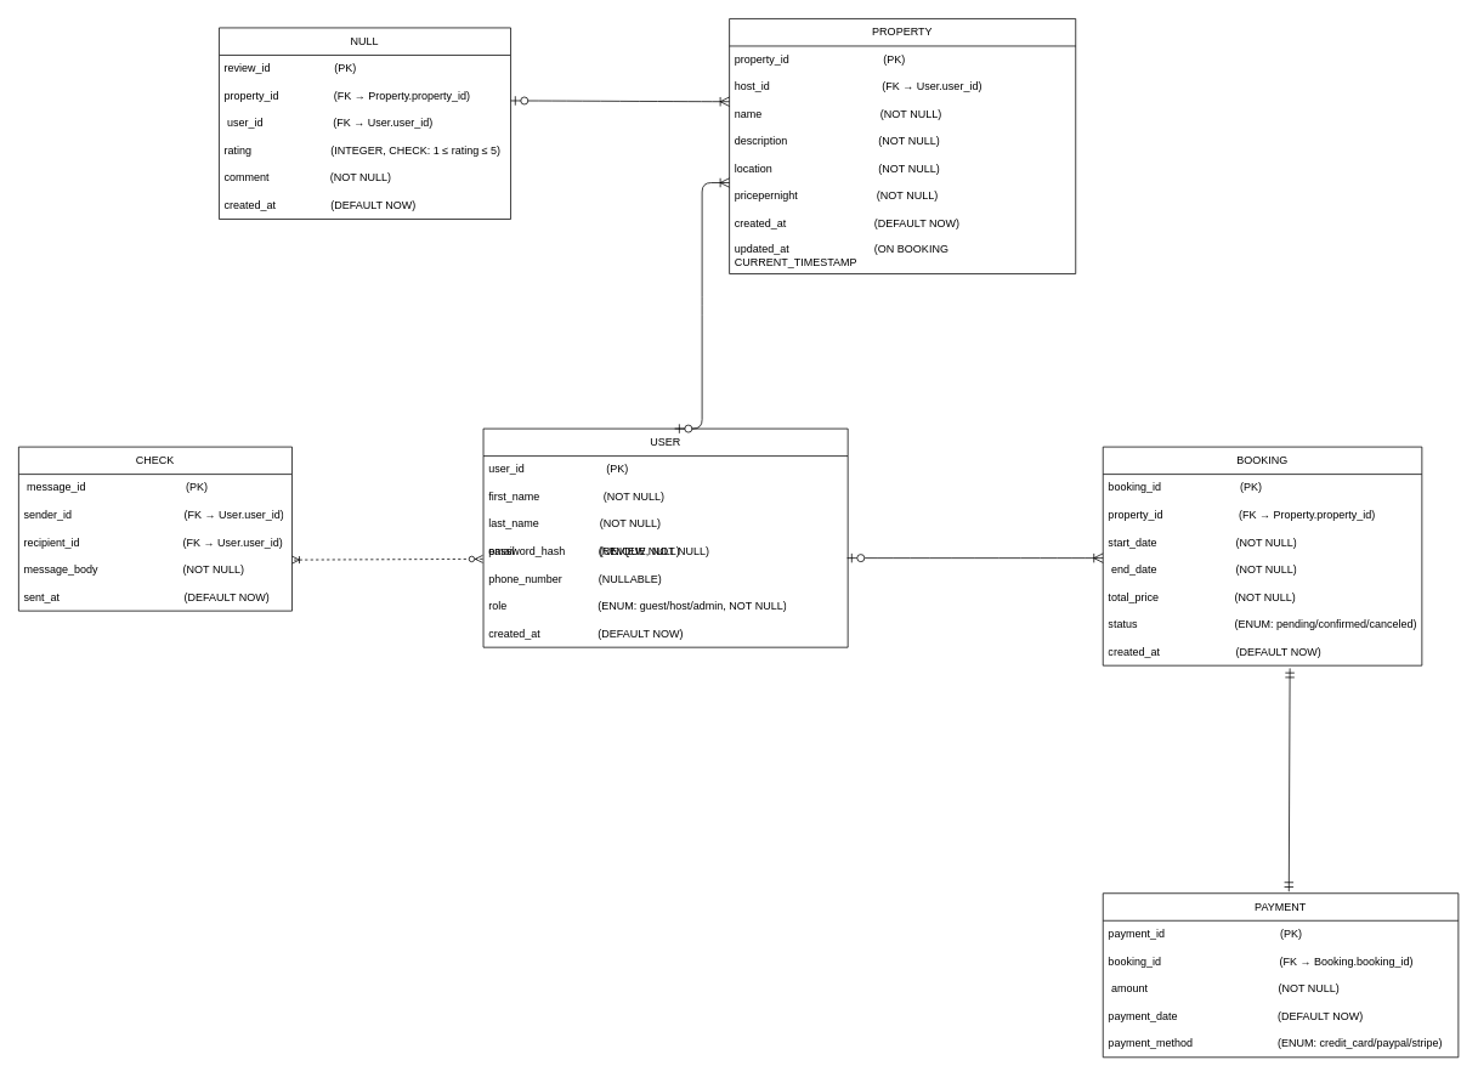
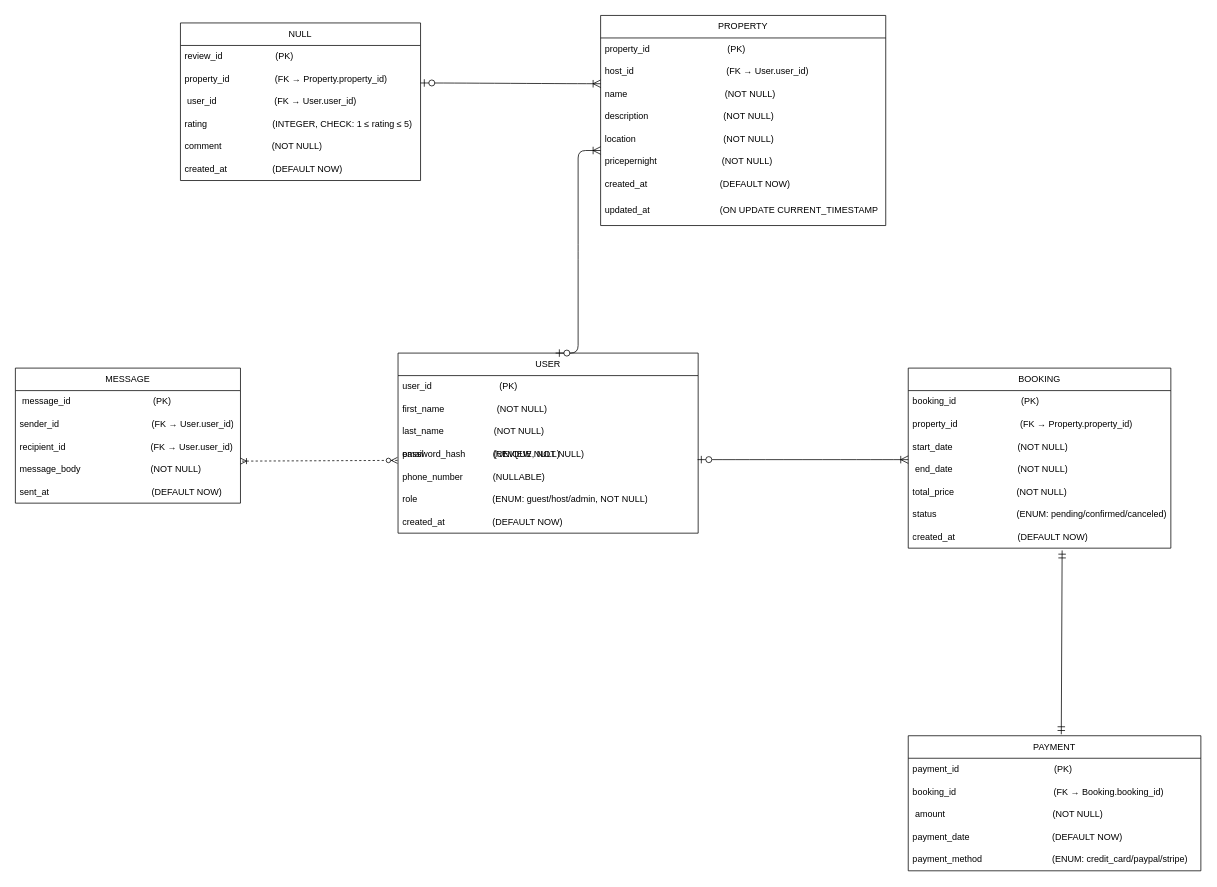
- <mxCell id="39" value="updated_at&amp;nbsp; &amp;nbsp; &amp;nbsp; &amp;nbsp; &amp;nbsp; &amp;nbsp; &amp;nbsp; &amp;nbsp; &amp;nbsp; &amp;nbsp; &amp;nbsp; &amp;nbsp; &amp;nbsp; &amp;nbsp; (ON BOOKING CURRENT_TIMESTAMP" style="text;strokeColor=none;fillColor=none;align=left;verticalAlign=middle;spacingLeft=4;spacingRight=4;overflow=hidden;points=[[0,0.5],[1,0.5]];portConstraint=eastwest;rotatable=0;whiteSpace=wrap;html=1;" vertex="1" parent="31"><mxGeometry y="240" width="380" height="40" as="geometry" /></mxCell>
+ <mxCell id="39" value="updated_at&amp;nbsp; &amp;nbsp; &amp;nbsp; &amp;nbsp; &amp;nbsp; &amp;nbsp; &amp;nbsp; &amp;nbsp; &amp;nbsp; &amp;nbsp; &amp;nbsp; &amp;nbsp; &amp;nbsp; &amp;nbsp; (ON UPDATE CURRENT_TIMESTAMP" style="text;strokeColor=none;fillColor=none;align=left;verticalAlign=middle;spacingLeft=4;spacingRight=4;overflow=hidden;points=[[0,0.5],[1,0.5]];portConstraint=eastwest;rotatable=0;whiteSpace=wrap;html=1;" vertex="1" parent="31"><mxGeometry y="240" width="380" height="40" as="geometry" /></mxCell>
- <mxCell id="25" value="CHECK" style="swimlane;fontStyle=0;childLayout=stackLayout;horizontal=1;startSize=30;horizontalStack=0;resizeParent=1;resizeParentMax=0;resizeLast=0;collapsible=1;marginBottom=0;whiteSpace=wrap;html=1;" vertex="1" parent="1"><mxGeometry x="20" y="490" width="300" height="180" as="geometry" /></mxCell>
+ <mxCell id="25" value="MESSAGE" style="swimlane;fontStyle=0;childLayout=stackLayout;horizontal=1;startSize=30;horizontalStack=0;resizeParent=1;resizeParentMax=0;resizeLast=0;collapsible=1;marginBottom=0;whiteSpace=wrap;html=1;" vertex="1" parent="1"><mxGeometry x="20" y="490" width="300" height="180" as="geometry" /></mxCell>
